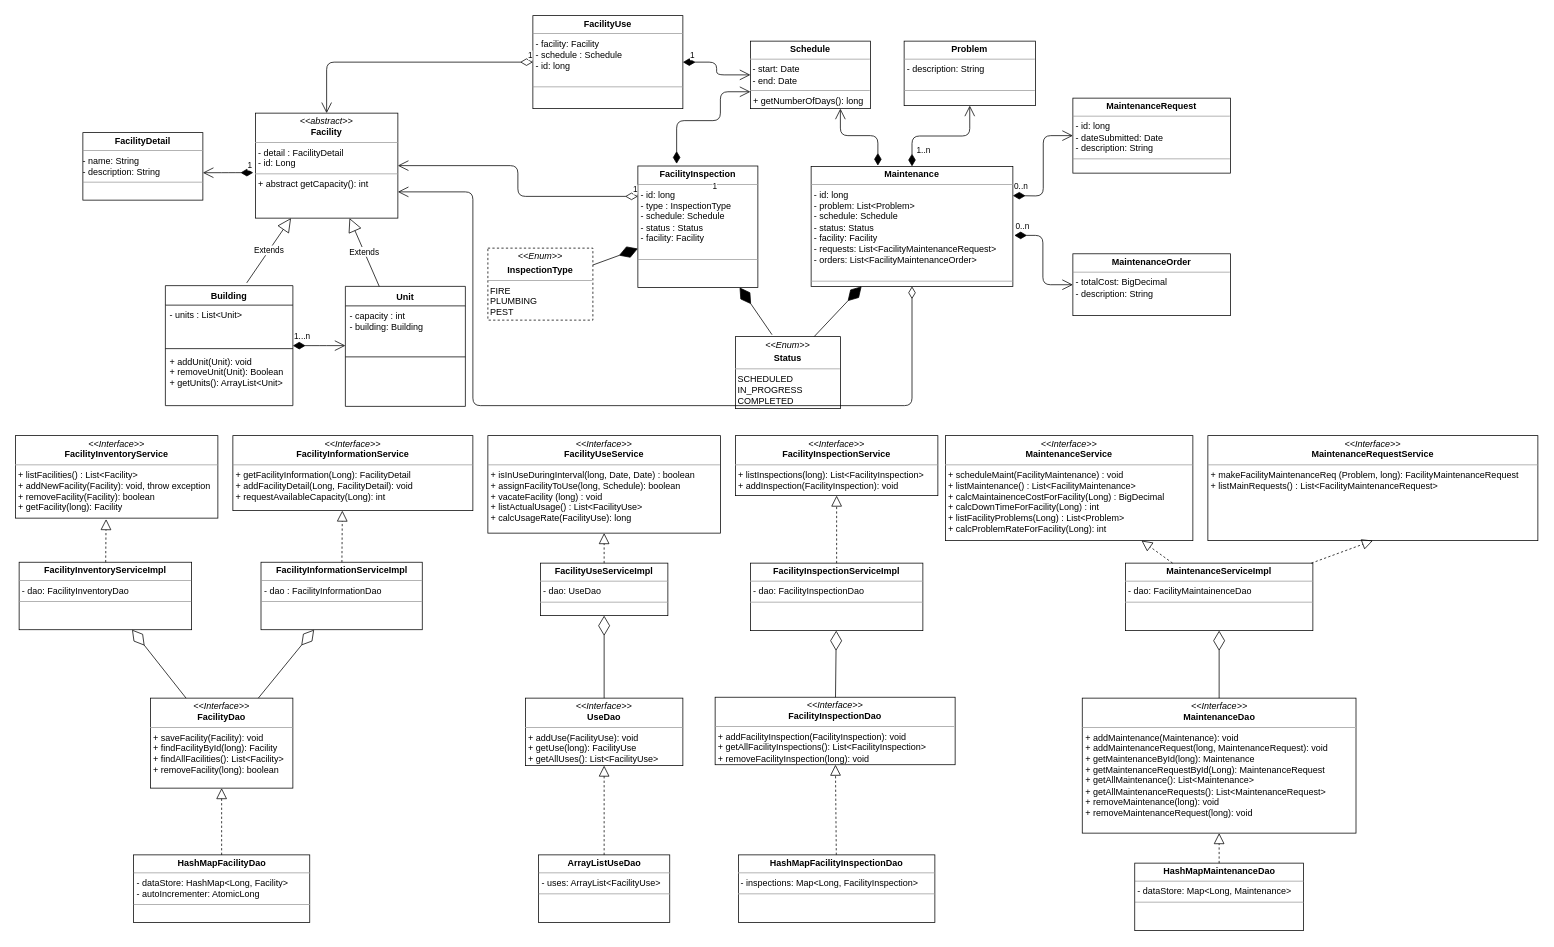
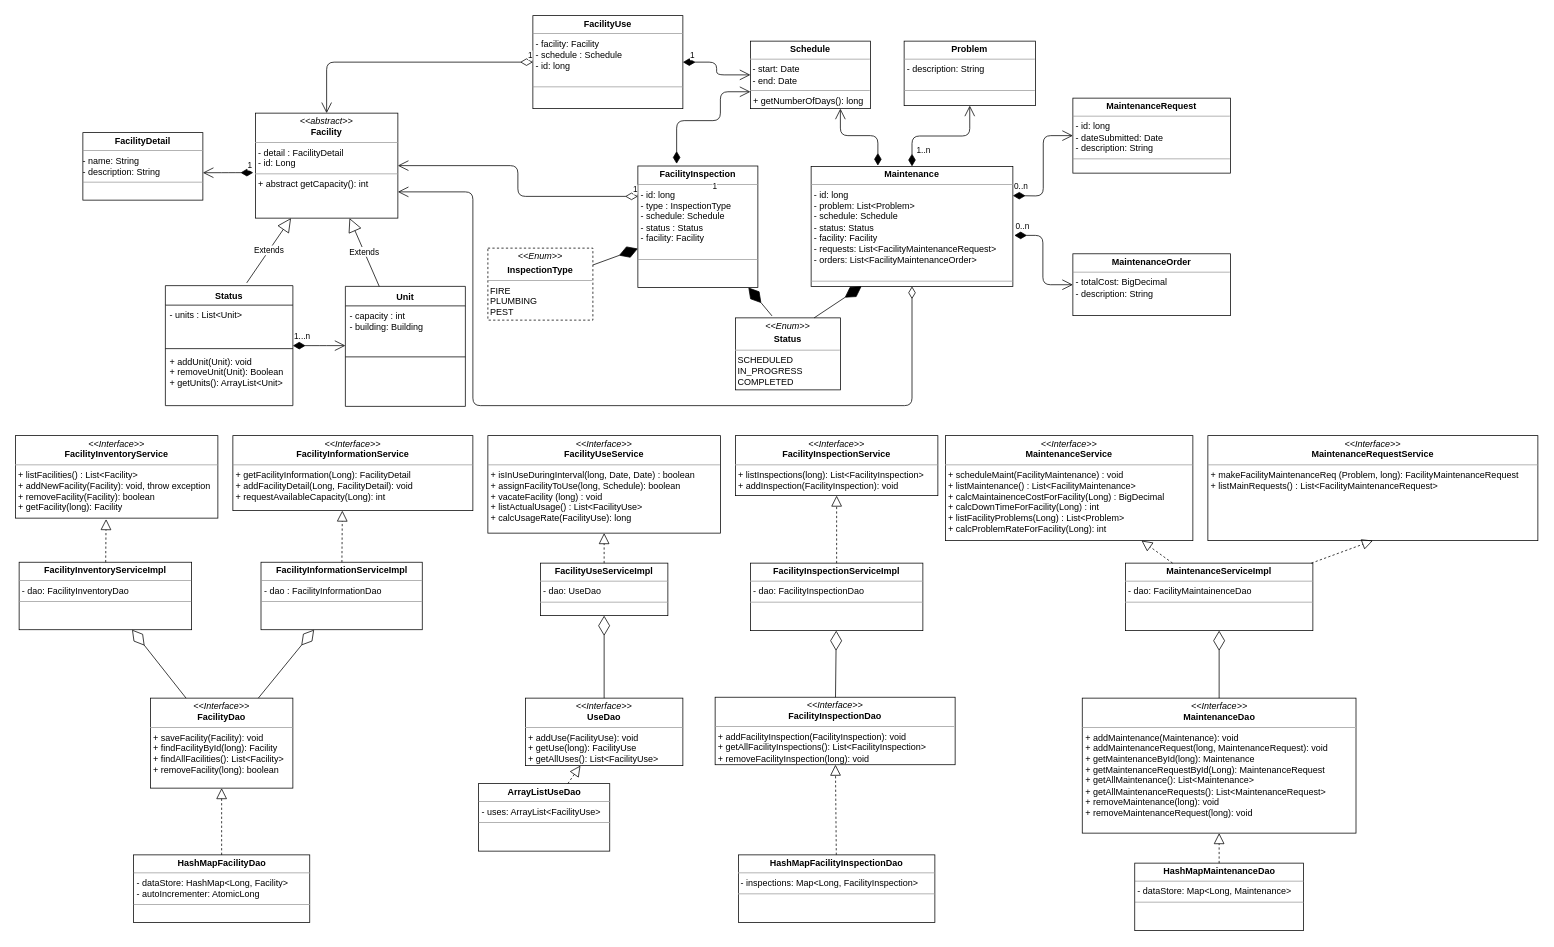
- <mxCell id="2" value="Building" style="swimlane;fontStyle=1;align=center;verticalAlign=top;childLayout=stackLayout;horizontal=1;startSize=26;horizontalStack=0;resizeParent=1;resizeParentMax=0;resizeLast=0;collapsible=1;marginBottom=0;" parent="1" vertex="1"><mxGeometry x="220" y="380" width="170" height="160" as="geometry" /></mxCell>
+ <mxCell id="2" value="Status" style="swimlane;fontStyle=1;align=center;verticalAlign=top;childLayout=stackLayout;horizontal=1;startSize=26;horizontalStack=0;resizeParent=1;resizeParentMax=0;resizeLast=0;collapsible=1;marginBottom=0;" parent="1" vertex="1"><mxGeometry x="220" y="380" width="170" height="160" as="geometry" /></mxCell>
- <mxCell id="53" value="&lt;p style=&quot;margin: 0px ; margin-top: 4px ; text-align: center&quot;&gt;&lt;i&gt;&amp;lt;&amp;lt;Enum&amp;gt;&amp;gt;&lt;/i&gt;&lt;b&gt;&lt;br&gt;&lt;/b&gt;&lt;/p&gt;&lt;p style=&quot;margin: 0px ; margin-top: 4px ; text-align: center&quot;&gt;&lt;b&gt;Status&lt;/b&gt;&lt;/p&gt;&lt;hr size=&quot;1&quot;&gt;&lt;div&gt;&amp;nbsp;SCHEDULED&lt;/div&gt;&lt;div&gt;&amp;nbsp;IN_PROGRESS &lt;br&gt;&lt;/div&gt;&lt;div&gt;&amp;nbsp;COMPLETED&lt;br&gt;&lt;/div&gt;" style="verticalAlign=top;align=left;overflow=fill;fontSize=12;fontFamily=Helvetica;html=1;" parent="1" vertex="1"><mxGeometry x="980" y="448" width="140" height="96" as="geometry" /></mxCell>
+ <mxCell id="53" value="&lt;p style=&quot;margin: 0px ; margin-top: 4px ; text-align: center&quot;&gt;&lt;i&gt;&amp;lt;&amp;lt;Enum&amp;gt;&amp;gt;&lt;/i&gt;&lt;b&gt;&lt;br&gt;&lt;/b&gt;&lt;/p&gt;&lt;p style=&quot;margin: 0px ; margin-top: 4px ; text-align: center&quot;&gt;&lt;b&gt;Status&lt;/b&gt;&lt;/p&gt;&lt;hr size=&quot;1&quot;&gt;&lt;div&gt;&amp;nbsp;SCHEDULED&lt;/div&gt;&lt;div&gt;&amp;nbsp;IN_PROGRESS &lt;br&gt;&lt;/div&gt;&lt;div&gt;&amp;nbsp;COMPLETED&lt;br&gt;&lt;/div&gt;" style="verticalAlign=top;align=left;overflow=fill;fontSize=12;fontFamily=Helvetica;html=1;" parent="1" vertex="1"><mxGeometry x="980" y="423" width="140" height="96" as="geometry" /></mxCell>
- <mxCell id="35" value="&lt;p style=&quot;margin: 0px ; margin-top: 4px ; text-align: center&quot;&gt;&lt;b&gt;ArrayListUseDao&lt;/b&gt;&lt;br&gt;&lt;/p&gt;&lt;hr size=&quot;1&quot;&gt;&lt;p style=&quot;margin: 0px ; margin-left: 4px&quot;&gt;- uses: ArrayList&amp;lt;FacilityUse&amp;gt;&lt;br&gt;&lt;/p&gt;&lt;hr size=&quot;1&quot;&gt;&lt;p style=&quot;margin: 0px ; margin-left: 4px&quot;&gt;&lt;br&gt;&lt;/p&gt;" style="verticalAlign=top;align=left;overflow=fill;fontSize=12;fontFamily=Helvetica;html=1;" parent="1" vertex="1"><mxGeometry x="717.5" y="1139" width="175" height="90" as="geometry" /></mxCell>
+ <mxCell id="35" value="&lt;p style=&quot;margin: 0px ; margin-top: 4px ; text-align: center&quot;&gt;&lt;b&gt;ArrayListUseDao&lt;/b&gt;&lt;br&gt;&lt;/p&gt;&lt;hr size=&quot;1&quot;&gt;&lt;p style=&quot;margin: 0px ; margin-left: 4px&quot;&gt;- uses: ArrayList&amp;lt;FacilityUse&amp;gt;&lt;br&gt;&lt;/p&gt;&lt;hr size=&quot;1&quot;&gt;&lt;p style=&quot;margin: 0px ; margin-left: 4px&quot;&gt;&lt;br&gt;&lt;/p&gt;" style="verticalAlign=top;align=left;overflow=fill;fontSize=12;fontFamily=Helvetica;html=1;" parent="1" vertex="1"><mxGeometry x="637.5" y="1044" width="175" height="90" as="geometry" /></mxCell>
